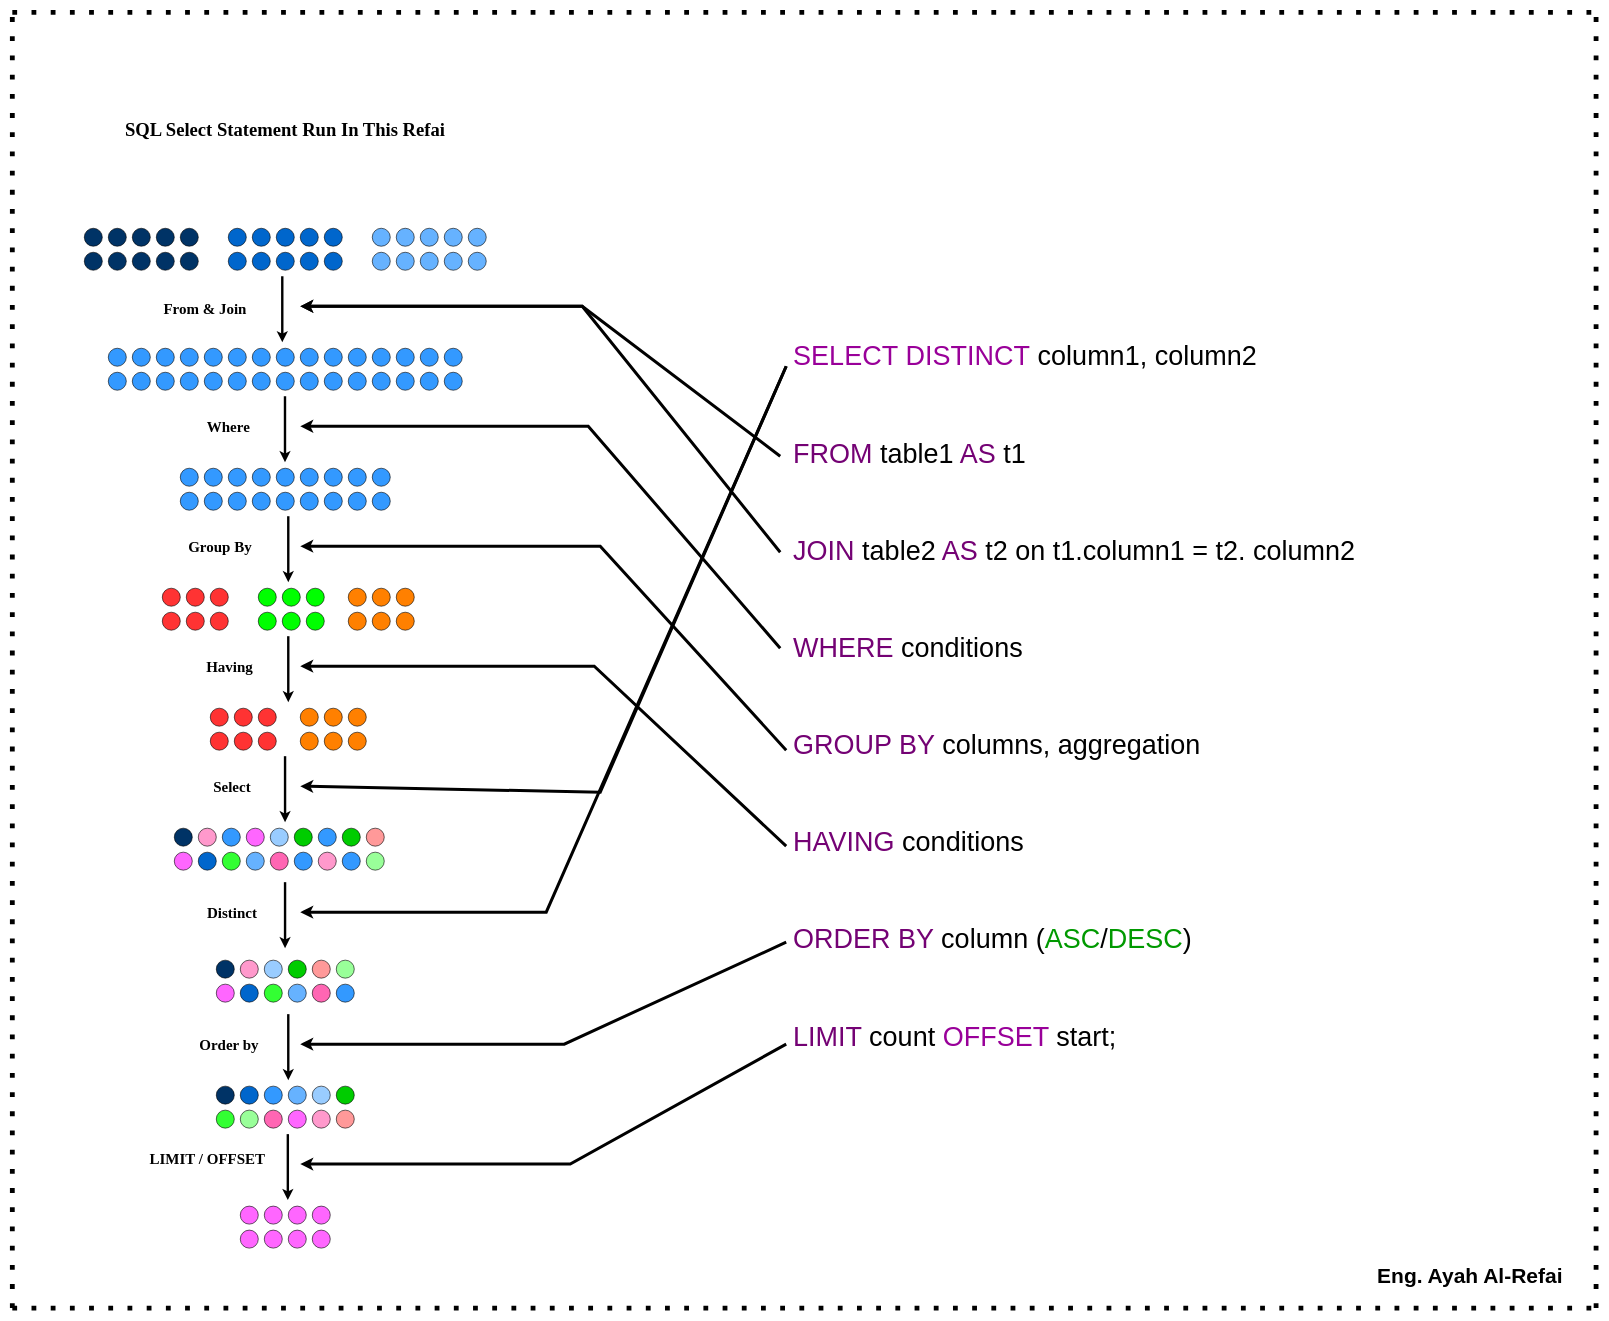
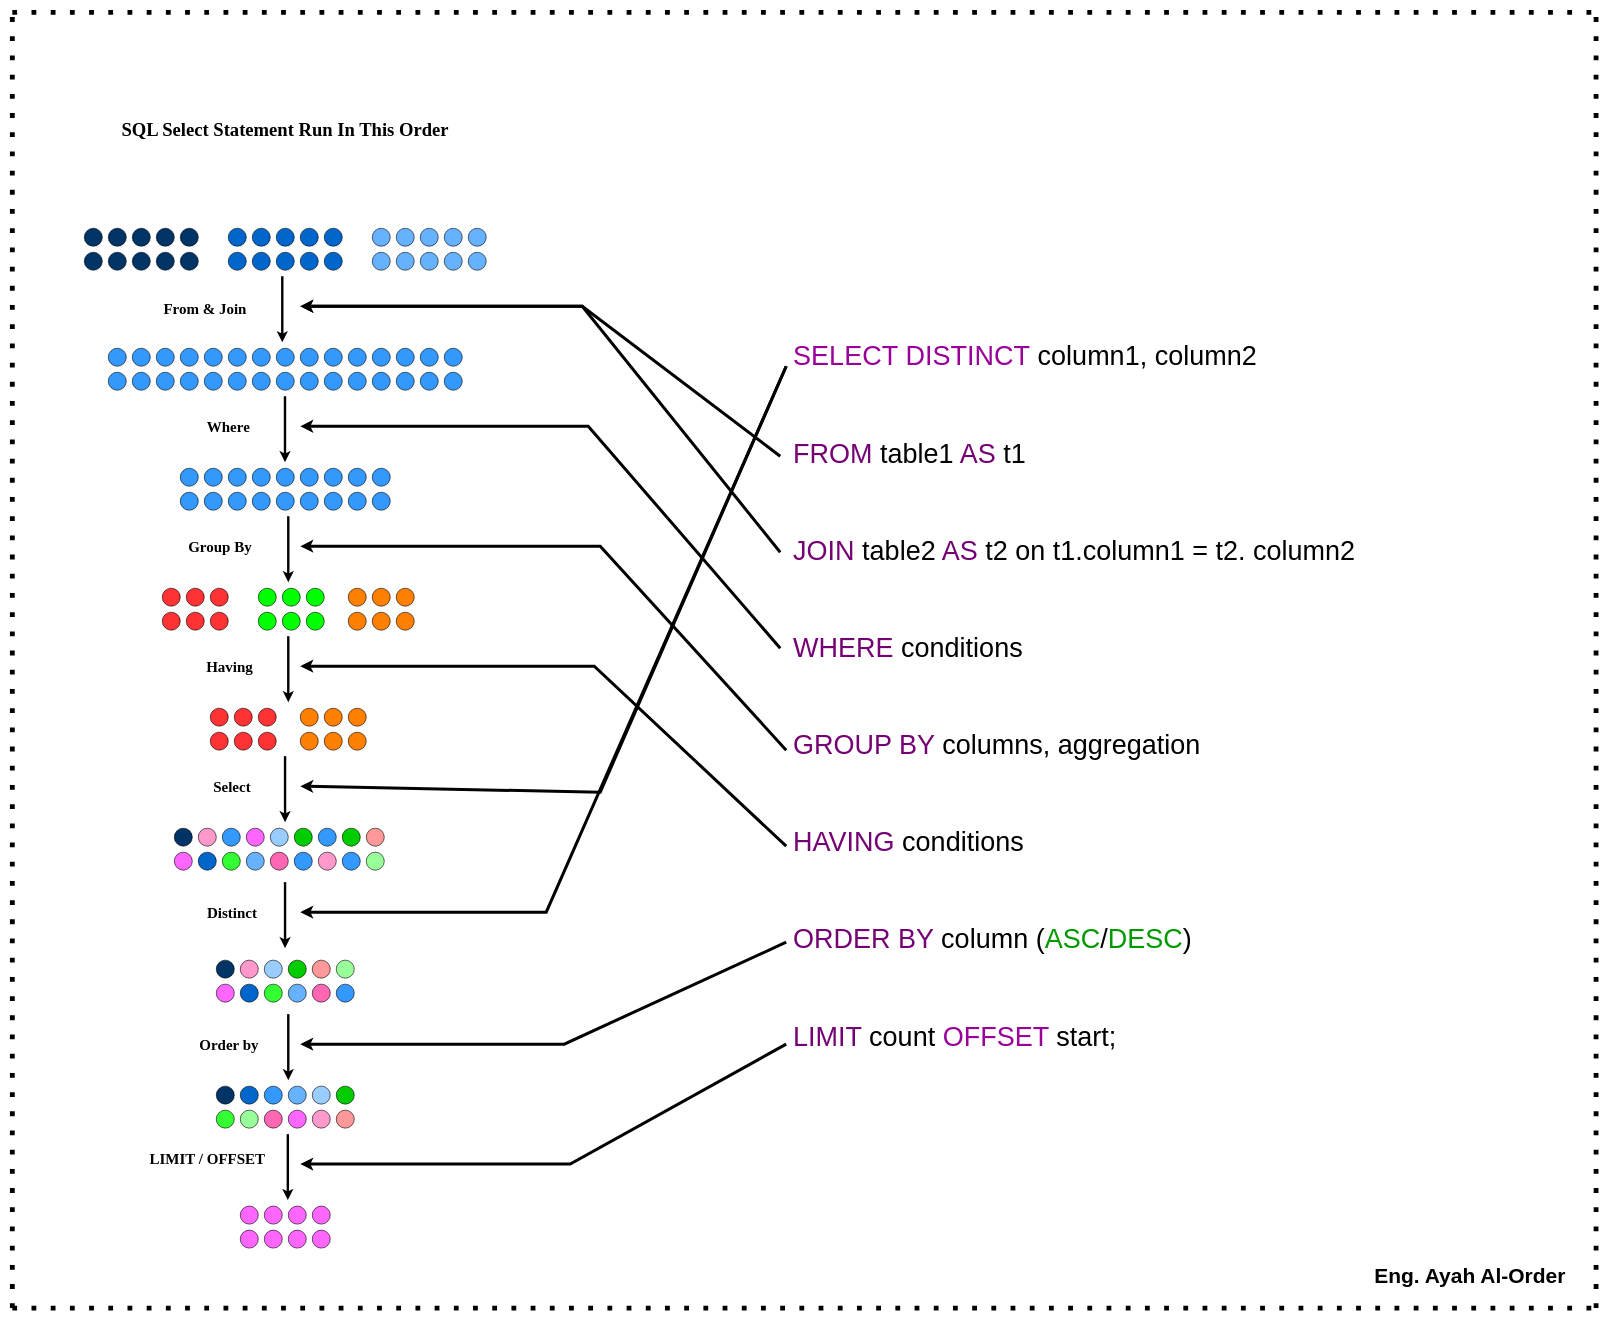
- <mxCell id="159" value="&lt;font face=&quot;Comic Sans MS&quot; style=&quot;font-size: 31px;&quot;&gt;&lt;b&gt;SQL Select Statement Run In This Refai&lt;/b&gt;&lt;/font&gt;" style="text;html=1;align=center;verticalAlign=middle;whiteSpace=wrap;rounded=0;" vertex="1" parent="1"><mxGeometry x="135" y="180" width="680" height="70" as="geometry" /></mxCell>
+ <mxCell id="159" value="&lt;font face=&quot;Comic Sans MS&quot; style=&quot;font-size: 31px;&quot;&gt;&lt;b&gt;SQL Select Statement Run In This Order&lt;/b&gt;&lt;/font&gt;" style="text;html=1;align=center;verticalAlign=middle;whiteSpace=wrap;rounded=0;" vertex="1" parent="1"><mxGeometry x="135" y="180" width="680" height="70" as="geometry" /></mxCell>
- <mxCell id="164" value="&lt;b&gt;&lt;font style=&quot;font-size: 35px;&quot;&gt;Eng. Ayah Al-Refai&lt;/font&gt;&lt;/b&gt;" style="text;html=1;align=center;verticalAlign=middle;whiteSpace=wrap;rounded=0;" vertex="1" parent="1"><mxGeometry x="2250" y="2090" width="400" height="70" as="geometry" /></mxCell>
+ <mxCell id="164" value="&lt;b&gt;&lt;font style=&quot;font-size: 35px;&quot;&gt;Eng. Ayah Al-Order&lt;/font&gt;&lt;/b&gt;" style="text;html=1;align=center;verticalAlign=middle;whiteSpace=wrap;rounded=0;" vertex="1" parent="1"><mxGeometry x="2250" y="2090" width="400" height="70" as="geometry" /></mxCell>
